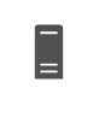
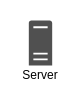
+ <mxCell id="4" value="Server" style="text;html=1;strokeColor=none;fillColor=none;align=center;verticalAlign=middle;whiteSpace=wrap;rounded=0;" vertex="1" parent="2"><mxGeometry y="45" width="40" height="20" as="geometry" /></mxCell>
